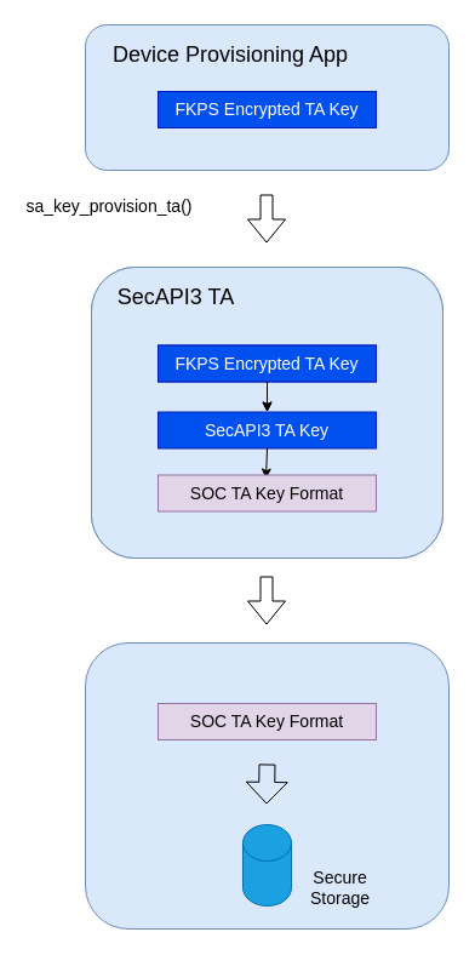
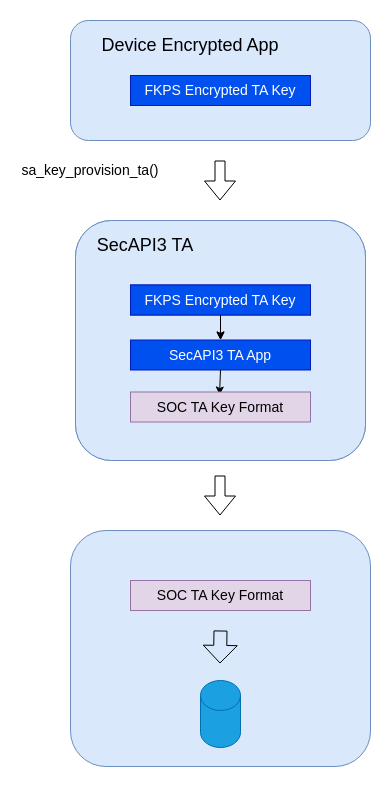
- <mxCell id="15" value="&lt;font style=&quot;font-size: 18px;&quot;&gt;Device Provisioning App&lt;/font&gt;" style="text;html=1;strokeColor=none;fillColor=none;align=center;verticalAlign=middle;whiteSpace=wrap;rounded=0;" parent="1" vertex="1"><mxGeometry x="90" y="30" width="200" height="30" as="geometry" /></mxCell>
+ <mxCell id="15" value="&lt;font style=&quot;font-size: 18px;&quot;&gt;Device Encrypted App&lt;/font&gt;" style="text;html=1;strokeColor=none;fillColor=none;align=center;verticalAlign=middle;whiteSpace=wrap;rounded=0;" parent="1" vertex="1"><mxGeometry x="90" y="30" width="200" height="30" as="geometry" /></mxCell>
- <mxCell id="19" value="&lt;font style=&quot;font-size: 14px;&quot;&gt;SecAPI3 TA Key&lt;/font&gt;" style="rounded=0;whiteSpace=wrap;html=1;fillColor=#0050ef;fontColor=#ffffff;strokeColor=#001DBC;" parent="1" vertex="1"><mxGeometry x="130" y="339.5" width="180" height="30" as="geometry" /></mxCell>
+ <mxCell id="19" value="&lt;font style=&quot;font-size: 14px;&quot;&gt;SecAPI3 TA App&lt;/font&gt;" style="rounded=0;whiteSpace=wrap;html=1;fillColor=#0050ef;fontColor=#ffffff;strokeColor=#001DBC;" parent="1" vertex="1"><mxGeometry x="130" y="339.5" width="180" height="30" as="geometry" /></mxCell>
- <mxCell id="9" value="Secure Storage" style="text;html=1;strokeColor=none;fillColor=none;align=center;verticalAlign=middle;whiteSpace=wrap;rounded=0;fontSize=14;" parent="1" vertex="1"><mxGeometry x="240" y="717" width="80.5" height="30" as="geometry" /></mxCell>
